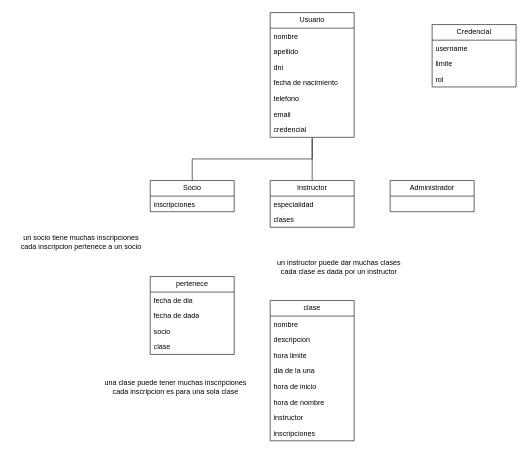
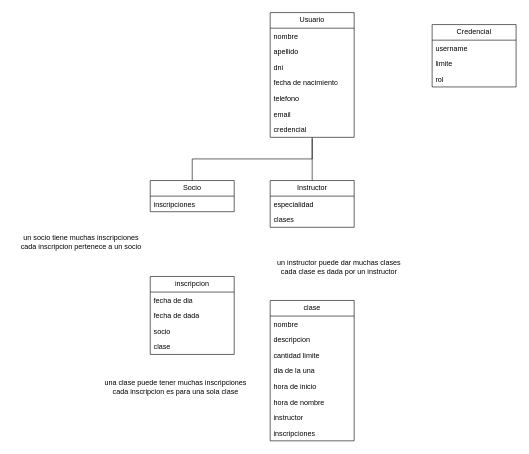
- <mxCell id="8" value="Administrador" style="swimlane;fontStyle=0;childLayout=stackLayout;horizontal=1;startSize=26;fillColor=none;horizontalStack=0;resizeParent=1;resizeParentMax=0;resizeLast=0;collapsible=1;marginBottom=0;whiteSpace=wrap;html=1;" parent="1" vertex="1"><mxGeometry x="650" y="300" width="140" height="52" as="geometry" /></mxCell>
- <mxCell id="30" value="pertenece" style="swimlane;fontStyle=0;childLayout=stackLayout;horizontal=1;startSize=26;fillColor=none;horizontalStack=0;resizeParent=1;resizeParentMax=0;resizeLast=0;collapsible=1;marginBottom=0;whiteSpace=wrap;html=1;" parent="1" vertex="1"><mxGeometry y="460" width="140" height="130" as="geometry" x="250" /></mxCell>
+ <mxCell id="30" value="inscripcion" style="swimlane;fontStyle=0;childLayout=stackLayout;horizontal=1;startSize=26;fillColor=none;horizontalStack=0;resizeParent=1;resizeParentMax=0;resizeLast=0;collapsible=1;marginBottom=0;whiteSpace=wrap;html=1;" parent="1" vertex="1"><mxGeometry y="460" width="140" height="130" as="geometry" x="250" /></mxCell>
- <mxCell id="24" value="hora limite" style="text;strokeColor=none;fillColor=none;align=left;verticalAlign=top;spacingLeft=4;spacingRight=4;overflow=hidden;rotatable=0;points=[[0,0.5],[1,0.5]];portConstraint=eastwest;whiteSpace=wrap;html=1;" vertex="1" parent="21"><mxGeometry y="78" width="140" height="26" as="geometry" /></mxCell>
+ <mxCell id="24" value="cantidad limite" style="text;strokeColor=none;fillColor=none;align=left;verticalAlign=top;spacingLeft=4;spacingRight=4;overflow=hidden;rotatable=0;points=[[0,0.5],[1,0.5]];portConstraint=eastwest;whiteSpace=wrap;html=1;" vertex="1" parent="21"><mxGeometry y="78" width="140" height="26" as="geometry" /></mxCell>
